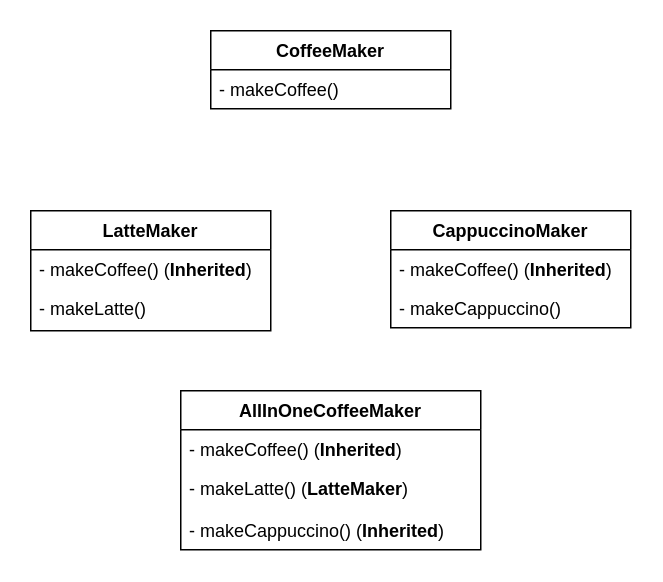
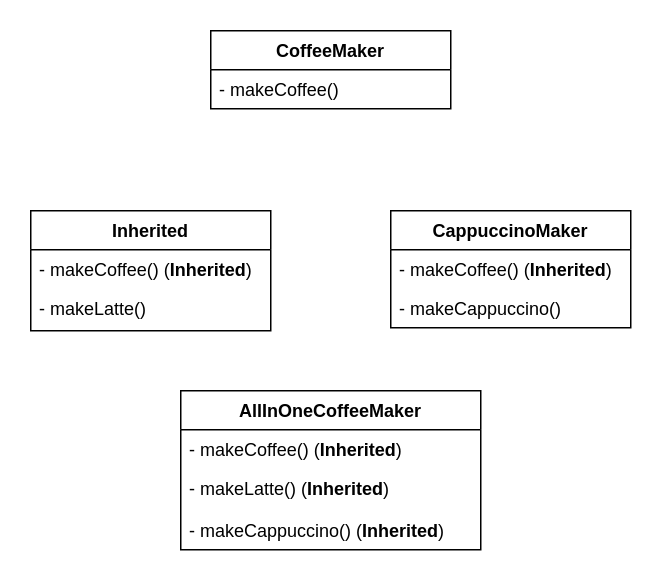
- <mxCell id="4" value="LatteMaker" style="swimlane;fontStyle=1;align=center;verticalAlign=top;childLayout=stackLayout;horizontal=1;startSize=26;horizontalStack=0;resizeParent=1;resizeParentMax=0;resizeLast=0;collapsible=1;marginBottom=0;whiteSpace=wrap;html=1;" vertex="1" parent="1"><mxGeometry x="20" y="140" width="160" height="80" as="geometry" /></mxCell>
+ <mxCell id="4" value="Inherited" style="swimlane;fontStyle=1;align=center;verticalAlign=top;childLayout=stackLayout;horizontal=1;startSize=26;horizontalStack=0;resizeParent=1;resizeParentMax=0;resizeLast=0;collapsible=1;marginBottom=0;whiteSpace=wrap;html=1;" vertex="1" parent="1"><mxGeometry x="20" y="140" width="160" height="80" as="geometry" /></mxCell>
- <mxCell id="12" value="- makeLatte() (&lt;b&gt;LatteMaker&lt;/b&gt;)" style="text;strokeColor=none;fillColor=none;align=left;verticalAlign=top;spacingLeft=4;spacingRight=4;overflow=hidden;rotatable=0;points=[[0,0.5],[1,0.5]];portConstraint=eastwest;whiteSpace=wrap;html=1;" vertex="1" parent="10"><mxGeometry y="52" width="200" height="28" as="geometry" /></mxCell>
+ <mxCell id="12" value="- makeLatte() (&lt;b&gt;Inherited&lt;/b&gt;)" style="text;strokeColor=none;fillColor=none;align=left;verticalAlign=top;spacingLeft=4;spacingRight=4;overflow=hidden;rotatable=0;points=[[0,0.5],[1,0.5]];portConstraint=eastwest;whiteSpace=wrap;html=1;" vertex="1" parent="10"><mxGeometry y="52" width="200" height="28" as="geometry" /></mxCell>
